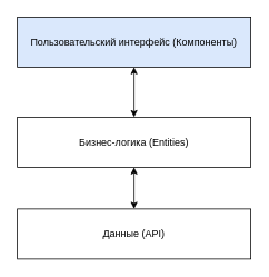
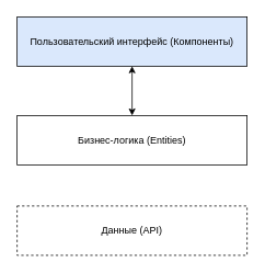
- <mxCell id="5" value="" style="endArrow=classic;startArrow=classic;html=1;rounded=0;entryX=0.5;entryY=1;entryDx=0;entryDy=0;exitX=0.5;exitY=0;exitDx=0;exitDy=0;" edge="1" parent="1" source="4" target="3"><mxGeometry width="50" height="50" relative="1" as="geometry"><mxPoint x="130" y="260" as="sourcePoint" /><mxPoint x="180" y="210" as="targetPoint" /></mxGeometry></mxCell>
- <mxCell id="4" value="Данные (API)" style="rounded=0;whiteSpace=wrap;html=1;" vertex="1" parent="1"><mxGeometry x="20" y="250" width="280" height="60" as="geometry" /></mxCell>
+ <mxCell id="4" value="Данные (API)" style="rounded=0;whiteSpace=wrap;html=1;dashed=1;" vertex="1" parent="1"><mxGeometry x="20" y="250" width="280" height="60" as="geometry" /></mxCell>
